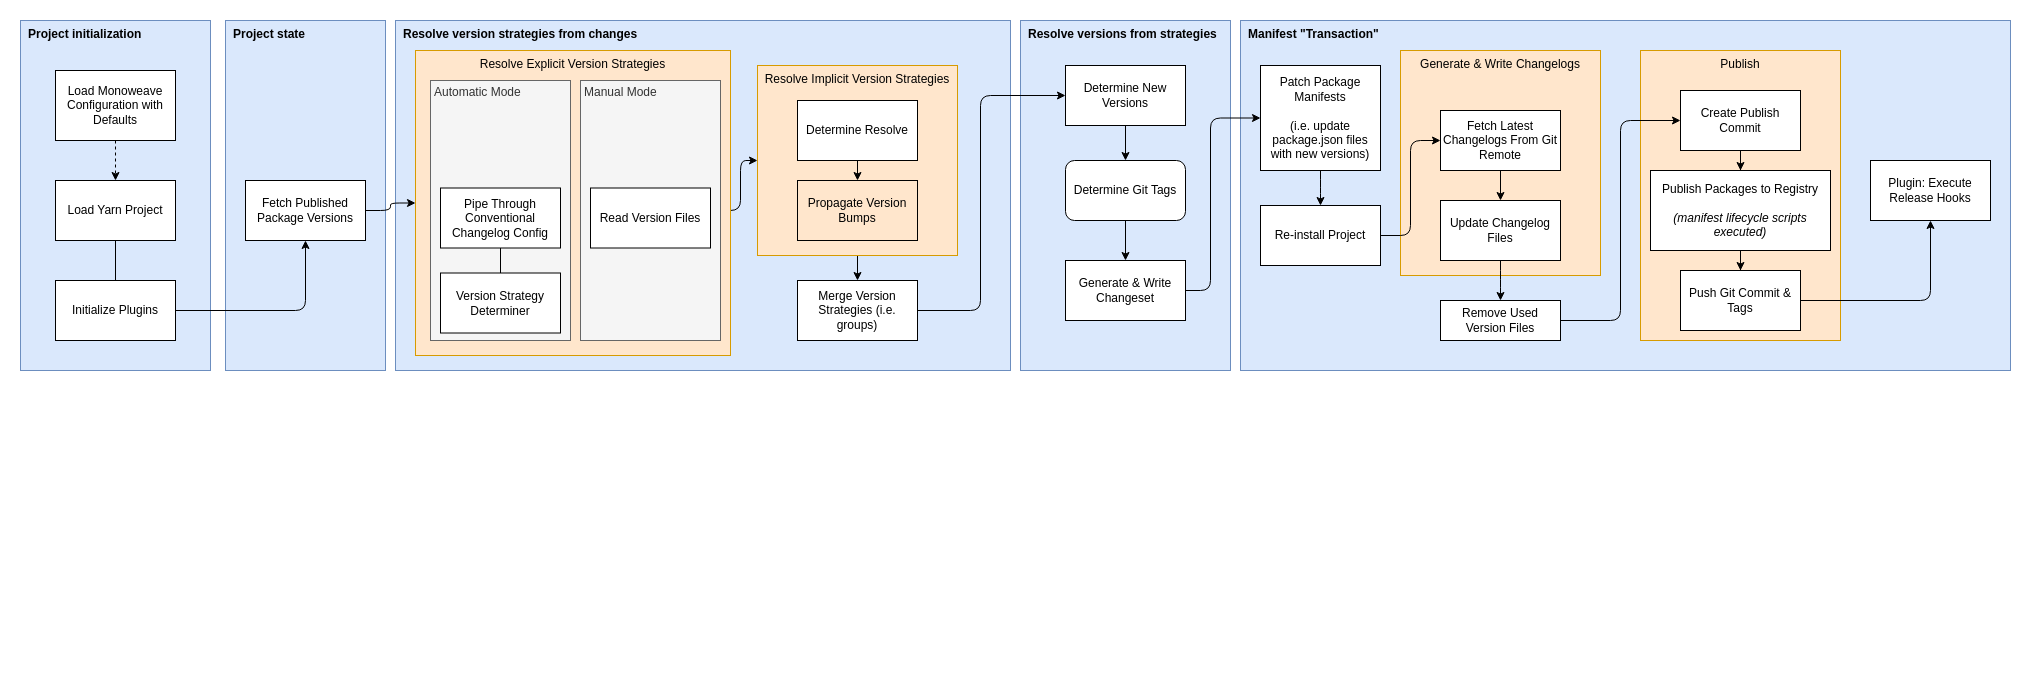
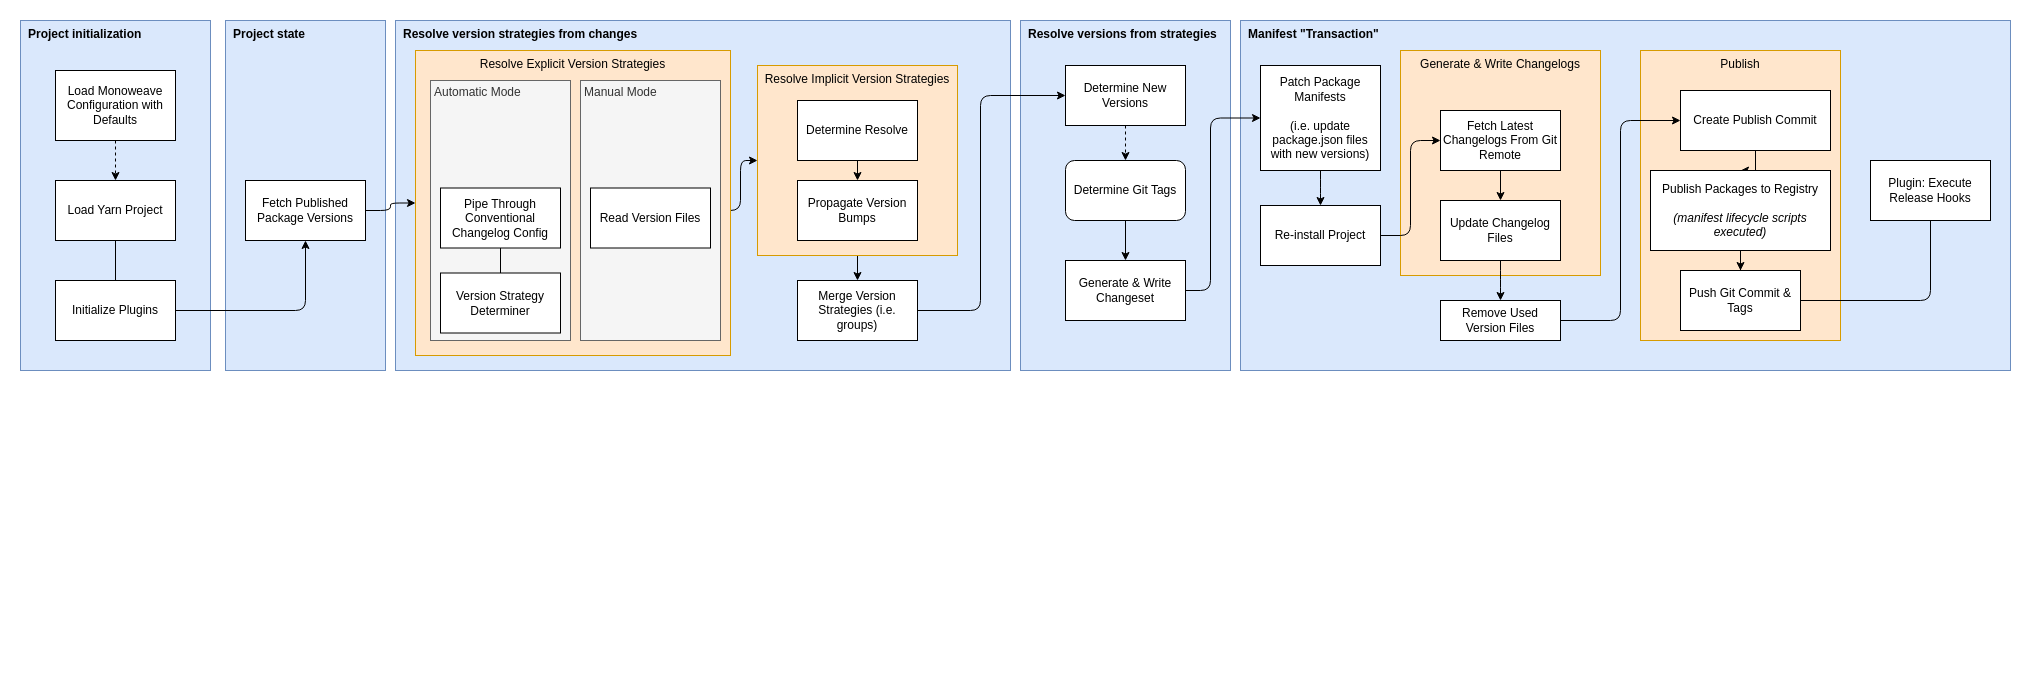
- <mxCell id="25" value="Create Publish Commit" style="whiteSpace=wrap;html=1;rounded=0;" parent="1" vertex="1"><mxGeometry x="1680" y="90" width="120" height="60" as="geometry" /></mxCell>
+ <mxCell id="25" value="Create Publish Commit" style="whiteSpace=wrap;html=1;rounded=0;" parent="1" vertex="1"><mxGeometry x="1680" y="90" width="150" height="60" as="geometry" /></mxCell>
- <mxCell id="19" value="" style="edgeStyle=none;html=1;" edge="1" parent="1" source="20" target="47"><mxGeometry relative="1" as="geometry" /></mxCell>
+ <mxCell id="19" value="" style="edgeStyle=none;html=1;dashed=1;" edge="1" parent="1" source="20" target="47"><mxGeometry relative="1" as="geometry" /></mxCell>
- <mxCell id="42" value="Propagate Version Bumps" style="whiteSpace=wrap;html=1;rounded=0;fillColor=#ffe6cc;" parent="1" vertex="1"><mxGeometry x="797" y="180" width="120" height="60" as="geometry" /></mxCell>
+ <mxCell id="42" value="Propagate Version Bumps" style="whiteSpace=wrap;html=1;rounded=0;" parent="1" vertex="1"><mxGeometry x="797" y="180" width="120" height="60" as="geometry" /></mxCell>
- <mxCell id="28" value="" style="edgeStyle=orthogonalEdgeStyle;rounded=1;orthogonalLoop=1;jettySize=auto;html=1;" parent="1" source="29" target="30" edge="1"><mxGeometry relative="1" as="geometry" /></mxCell>
+ <mxCell id="28" value="" style="edgeStyle=orthogonalEdgeStyle;rounded=1;orthogonalLoop=1;jettySize=auto;html=1;endArrow=none;" parent="1" source="29" target="30" edge="1"><mxGeometry relative="1" as="geometry" /></mxCell>
